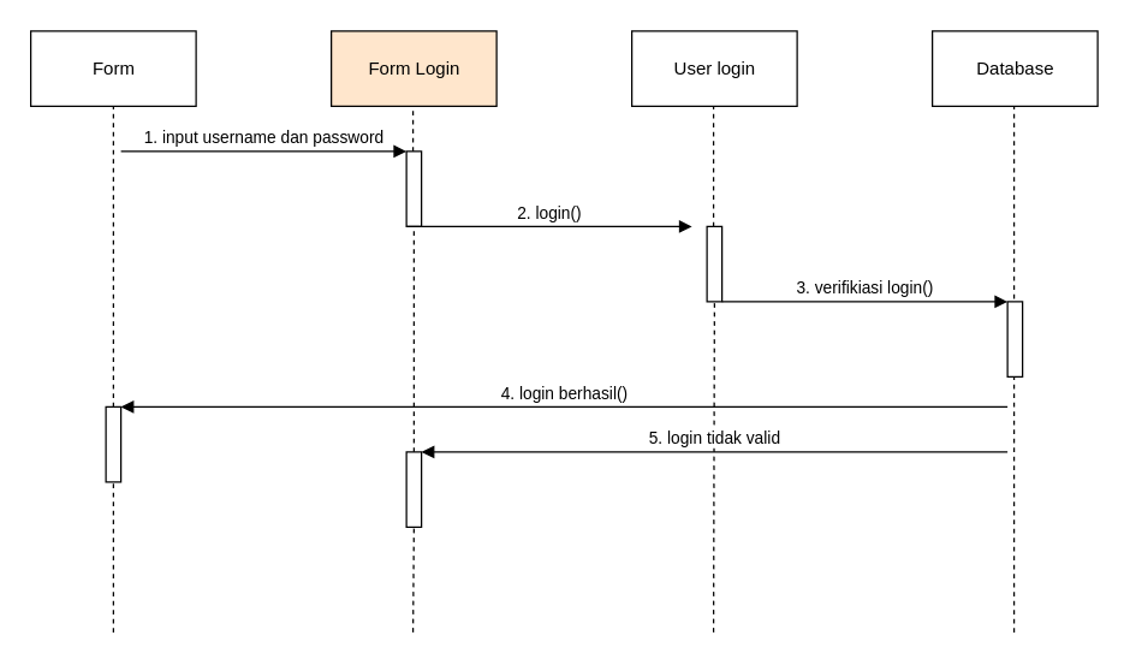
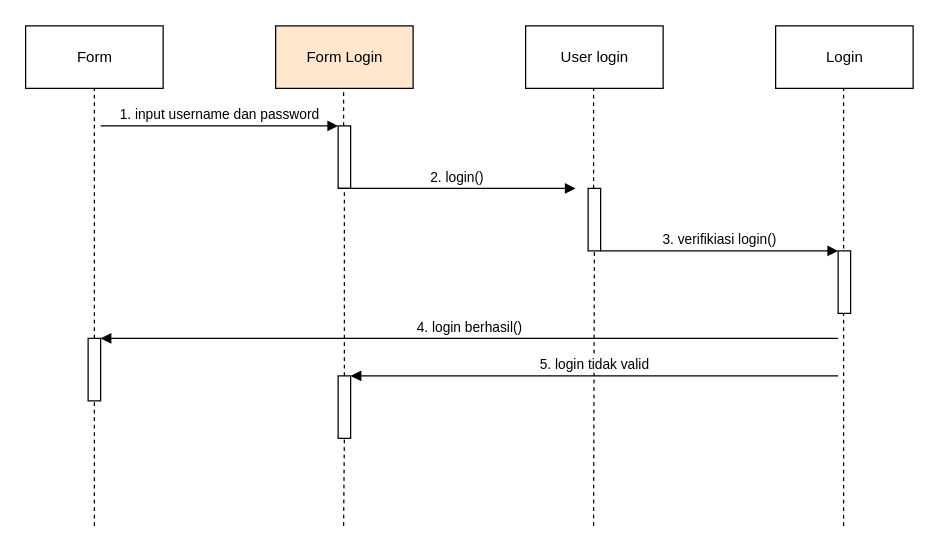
- <mxCell id="5" value="Database" style="html=1;" vertex="1" parent="1"><mxGeometry x="620" y="20" width="110" height="50" as="geometry" /></mxCell>
+ <mxCell id="5" value="Login" style="html=1;" vertex="1" parent="1"><mxGeometry x="620" y="20" width="110" height="50" as="geometry" /></mxCell>
